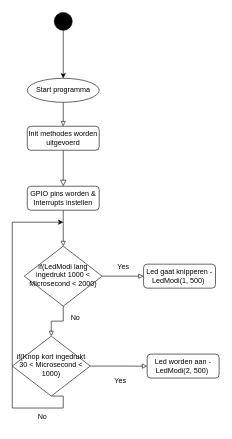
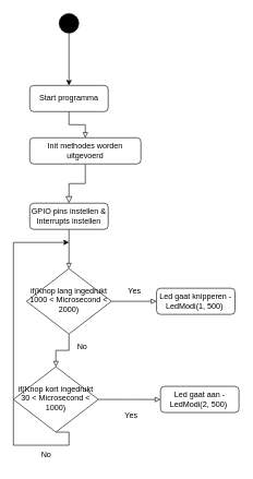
- <mxCell id="17" value="Start programma" style="ellipse;whiteSpace=wrap;html=1;fontSize=12;glass=0;strokeWidth=1;shadow=0;" vertex="1" parent="1"><mxGeometry x="45" y="130" width="120" height="40" as="geometry" /></mxCell>
+ <mxCell id="17" value="Start programma" style="rounded=1;whiteSpace=wrap;html=1;fontSize=12;glass=0;strokeWidth=1;shadow=0;" vertex="1" parent="1"><mxGeometry x="45" y="130" width="120" height="40" as="geometry" /></mxCell>
- <mxCell id="3" value="Init methodes worden uitgevoerd" style="rounded=1;whiteSpace=wrap;html=1;fontSize=12;glass=0;strokeWidth=1;shadow=0;" vertex="1" parent="1"><mxGeometry x="45" y="210" width="120" height="40" as="geometry" /></mxCell>
+ <mxCell id="3" value="Init methodes worden uitgevoerd" style="rounded=1;whiteSpace=wrap;html=1;fontSize=12;glass=0;strokeWidth=1;shadow=0;" vertex="1" parent="1"><mxGeometry x="45" y="210" width="170" height="40" as="geometry" /></mxCell>
- <mxCell id="8" value="GPIO pins worden &amp;amp;&lt;br&gt;Interrupts instellen" style="rounded=1;whiteSpace=wrap;html=1;fontSize=12;glass=0;strokeWidth=1;shadow=0;" vertex="1" parent="1"><mxGeometry x="45" y="310" width="120" height="40" as="geometry" /></mxCell>
+ <mxCell id="8" value="GPIO pins instellen &amp;amp;&lt;br&gt;Interrupts instellen" style="rounded=1;whiteSpace=wrap;html=1;fontSize=12;glass=0;strokeWidth=1;shadow=0;" vertex="1" parent="1"><mxGeometry x="45" y="310" width="120" height="40" as="geometry" /></mxCell>
- <mxCell id="11" value="if(LedModi lang ingedrukt 1000 &amp;lt; Microsecond &amp;lt; 2000)" style="rhombus;whiteSpace=wrap;html=1;shadow=0;fontFamily=Helvetica;fontSize=12;align=center;strokeWidth=1;spacing=6;spacingTop=-4;" vertex="1" parent="1"><mxGeometry x="40" y="410" width="130" height="100" as="geometry" /></mxCell>
+ <mxCell id="11" value="if(Knop lang ingedrukt 1000 &amp;lt; Microsecond &amp;lt; 2000)" style="rhombus;whiteSpace=wrap;html=1;shadow=0;fontFamily=Helvetica;fontSize=12;align=center;strokeWidth=1;spacing=6;spacingTop=-4;" vertex="1" parent="1"><mxGeometry x="40" y="410" width="130" height="100" as="geometry" /></mxCell>
- <mxCell id="15" value="Led worden aan - LedModi(2, 500)&amp;nbsp;" style="rounded=1;whiteSpace=wrap;html=1;fontSize=12;glass=0;strokeWidth=1;shadow=0;" vertex="1" parent="1"><mxGeometry x="245" y="590" width="120" height="40" as="geometry" /></mxCell>
+ <mxCell id="15" value="Led gaat aan - LedModi(2, 500)&amp;nbsp;" style="rounded=1;whiteSpace=wrap;html=1;fontSize=12;glass=0;strokeWidth=1;shadow=0;" vertex="1" parent="1"><mxGeometry x="245" y="590" width="120" height="40" as="geometry" /></mxCell>
